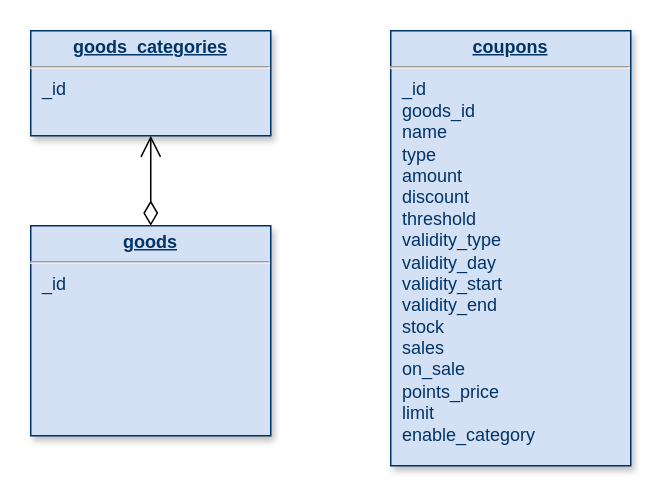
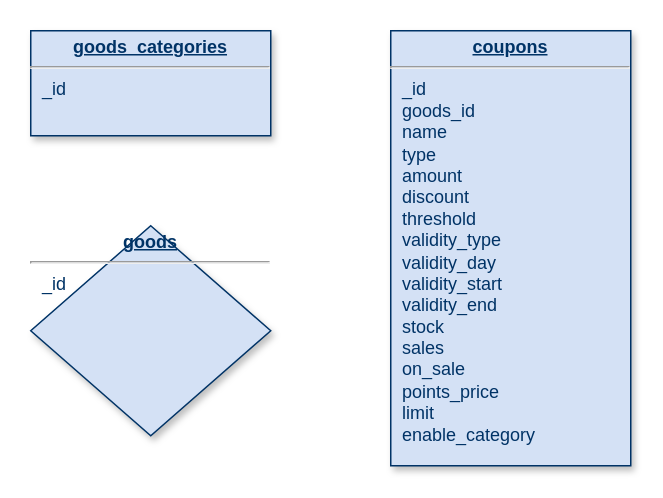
- <mxCell id="2" style="edgeStyle=orthogonalEdgeStyle;rounded=0;orthogonalLoop=1;jettySize=auto;html=1;entryX=0.5;entryY=1;entryDx=0;entryDy=0;endArrow=open;endSize=12;startArrow=diamondThin;startSize=14;startFill=0;" edge="1" parent="1" source="3" target="5"><mxGeometry relative="1" as="geometry" /></mxCell>
- <mxCell id="3" value="&lt;p style=&quot;margin: 0px; margin-top: 4px; text-align: center; text-decoration: underline;&quot;&gt;&lt;strong&gt;goods&lt;/strong&gt;&lt;/p&gt;&lt;hr&gt;&lt;p style=&quot;margin: 0px; margin-left: 8px;&quot;&gt;_id&lt;/p&gt;" style="verticalAlign=top;align=left;overflow=fill;fontSize=12;fontFamily=Helvetica;html=1;strokeColor=#003366;shadow=1;fillColor=#D4E1F5;fontColor=#003366" vertex="1" parent="1"><mxGeometry x="20" y="150" width="160" height="140" as="geometry" /></mxCell>
+ <mxCell id="3" value="&lt;p style=&quot;margin: 0px; margin-top: 4px; text-align: center; text-decoration: underline;&quot;&gt;&lt;strong&gt;goods&lt;/strong&gt;&lt;/p&gt;&lt;hr&gt;&lt;p style=&quot;margin: 0px; margin-left: 8px;&quot;&gt;_id&lt;/p&gt;" style="rhombus;verticalAlign=top;align=left;overflow=fill;fontSize=12;fontFamily=Helvetica;html=1;strokeColor=#003366;shadow=1;fillColor=#D4E1F5;fontColor=#003366;" vertex="1" parent="1"><mxGeometry x="20" y="150" width="160" height="140" as="geometry" /></mxCell>
